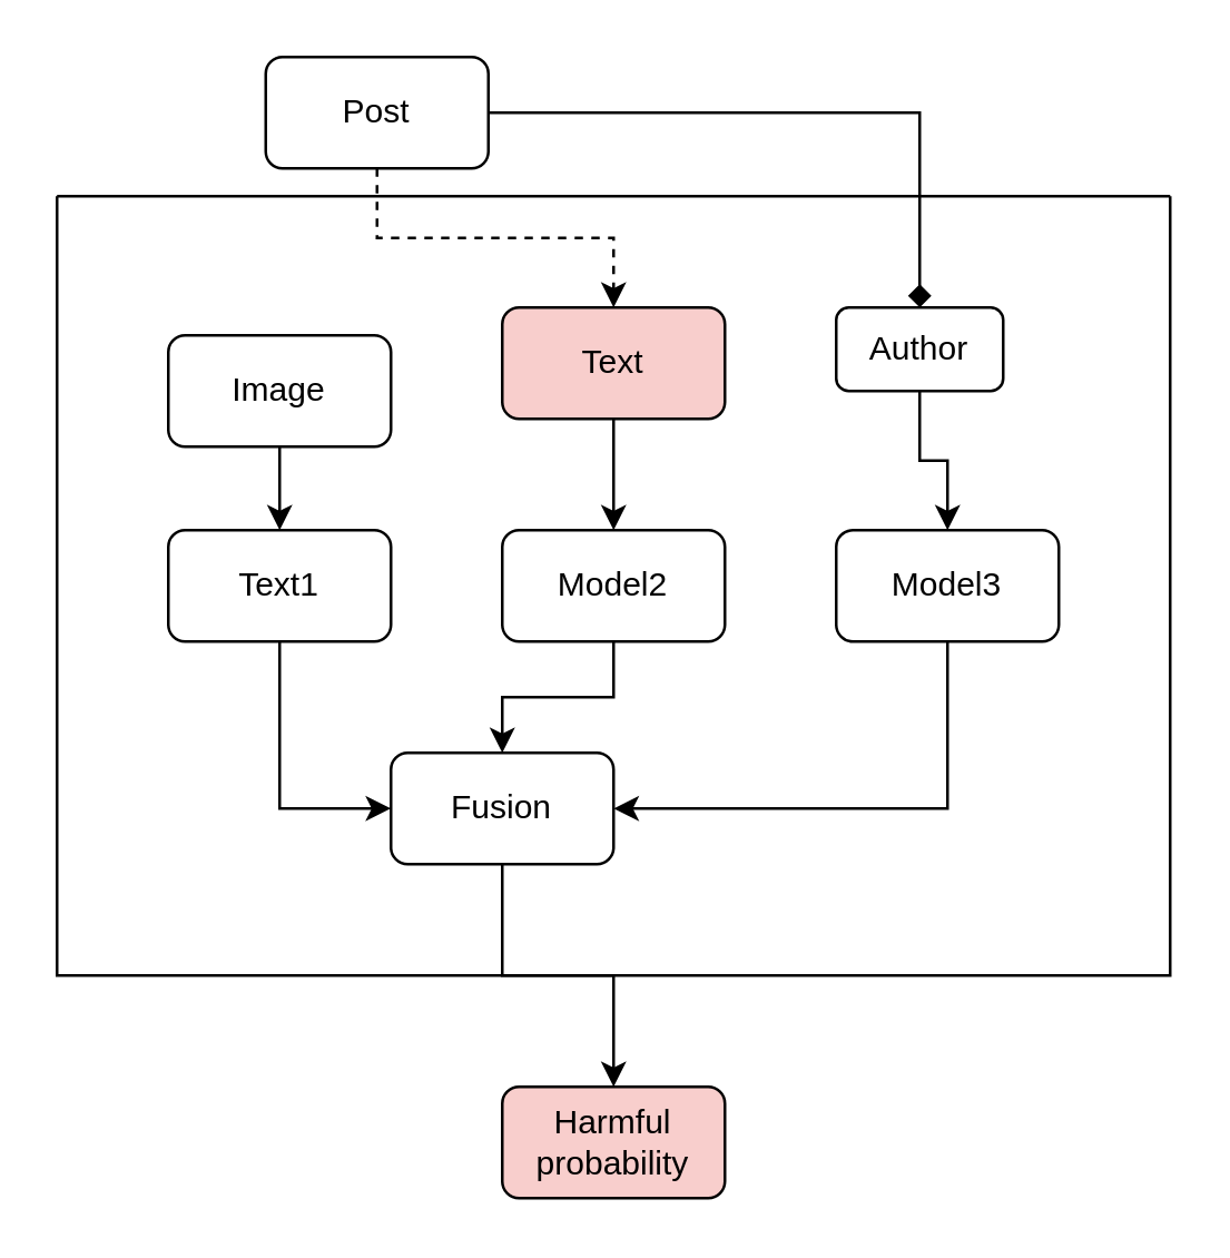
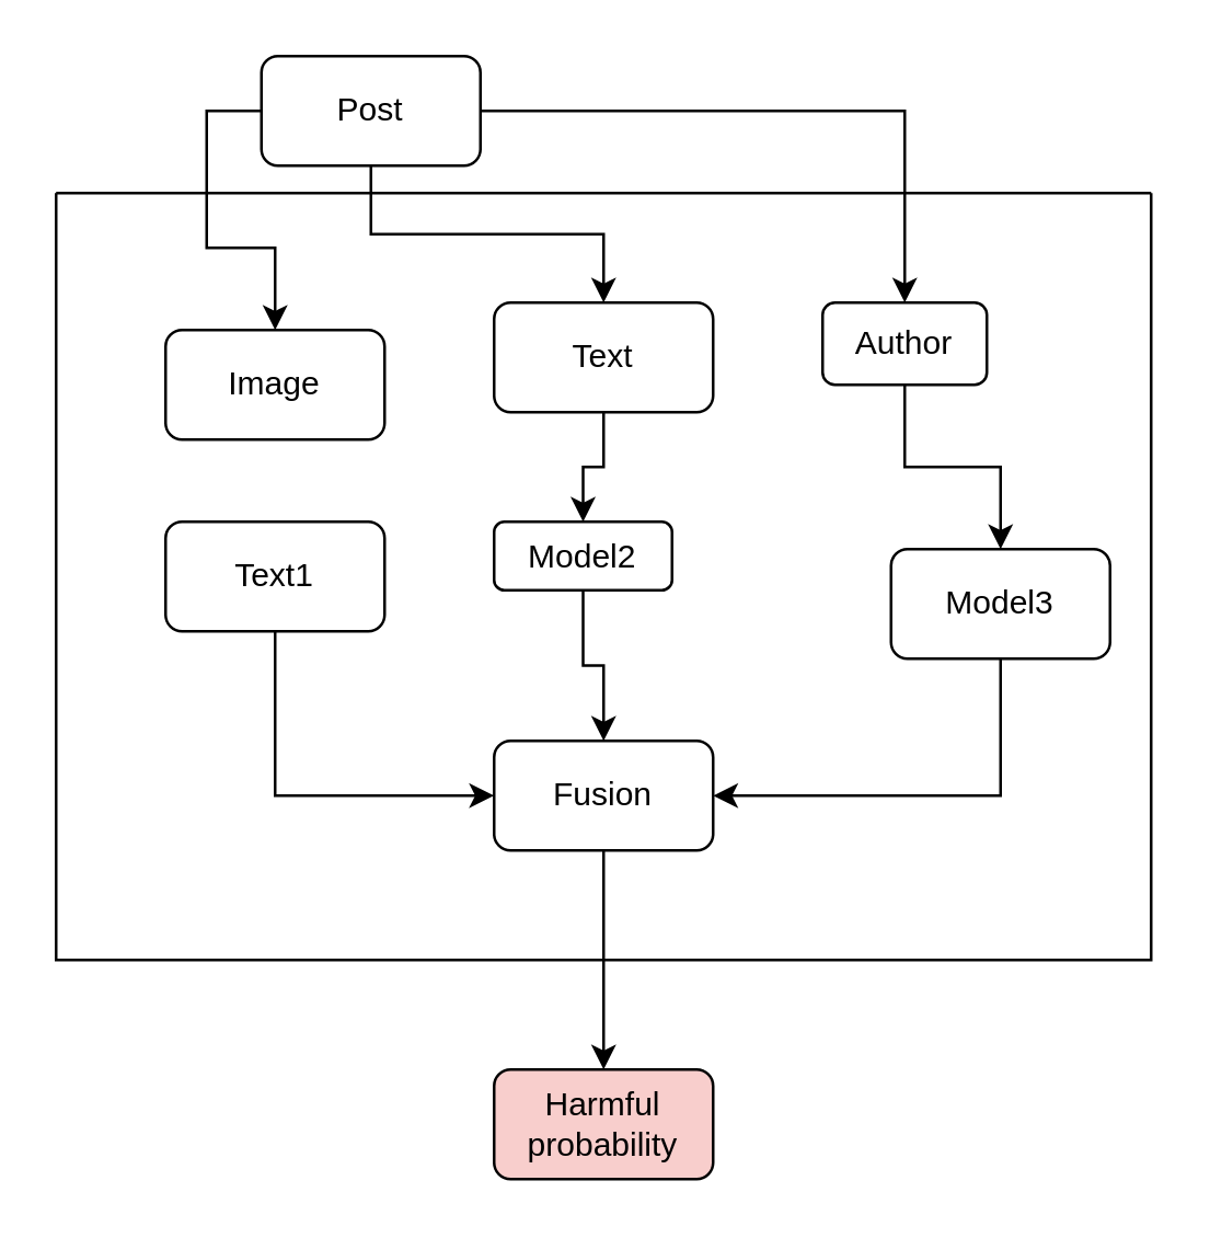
+ <mxCell id="2" style="edgeStyle=orthogonalEdgeStyle;rounded=0;orthogonalLoop=1;jettySize=auto;html=1;exitX=0;exitY=0.5;exitDx=0;exitDy=0;entryX=0.5;entryY=0;entryDx=0;entryDy=0;" parent="1" source="5" target="14" edge="1"><mxGeometry relative="1" as="geometry" /></mxCell>
- <mxCell id="4" style="edgeStyle=orthogonalEdgeStyle;rounded=0;orthogonalLoop=1;jettySize=auto;html=1;exitX=0.5;exitY=1;exitDx=0;exitDy=0;dashed=1;" parent="1" source="5" target="16" edge="1"><mxGeometry relative="1" as="geometry" /></mxCell>
+ <mxCell id="4" style="edgeStyle=orthogonalEdgeStyle;rounded=0;orthogonalLoop=1;jettySize=auto;html=1;exitX=0.5;exitY=1;exitDx=0;exitDy=0;" parent="1" source="5" target="16" edge="1"><mxGeometry relative="1" as="geometry" /></mxCell>
- <mxCell id="3" style="edgeStyle=orthogonalEdgeStyle;rounded=0;orthogonalLoop=1;jettySize=auto;html=1;exitX=1;exitY=0.5;exitDx=0;exitDy=0;endArrow=diamond;" parent="1" source="5" target="18" edge="1"><mxGeometry relative="1" as="geometry" /></mxCell>
+ <mxCell id="3" style="edgeStyle=orthogonalEdgeStyle;rounded=0;orthogonalLoop=1;jettySize=auto;html=1;exitX=1;exitY=0.5;exitDx=0;exitDy=0;" parent="1" source="5" target="18" edge="1"><mxGeometry relative="1" as="geometry" /></mxCell>
- <mxCell id="16" value="Text" style="rounded=1;whiteSpace=wrap;html=1;fillColor=#f8cecc;" parent="6" vertex="1"><mxGeometry x="160" y="40" width="80" height="40" as="geometry" /></mxCell>
+ <mxCell id="16" value="Text" style="rounded=1;whiteSpace=wrap;html=1;" parent="6" vertex="1"><mxGeometry x="160" y="40" width="80" height="40" as="geometry" /></mxCell>
- <mxCell id="15" style="edgeStyle=orthogonalEdgeStyle;rounded=0;orthogonalLoop=1;jettySize=auto;html=1;exitX=0.5;exitY=1;exitDx=0;exitDy=0;entryX=0.5;entryY=0;entryDx=0;entryDy=0;" parent="6" source="14" target="8" edge="1"><mxGeometry relative="1" as="geometry" /></mxCell>
- <mxCell id="10" value="Model2" style="rounded=1;whiteSpace=wrap;html=1;" parent="6" vertex="1"><mxGeometry x="160" y="120" width="80" height="40" as="geometry" /></mxCell>
+ <mxCell id="10" value="Model2" style="rounded=1;whiteSpace=wrap;html=1;" parent="6" vertex="1"><mxGeometry x="160" y="120" width="65" height="25" as="geometry" /></mxCell>
- <mxCell id="12" value="Model3" style="rounded=1;whiteSpace=wrap;html=1;" parent="6" vertex="1"><mxGeometry x="280" y="120" width="80" height="40" as="geometry" /></mxCell>
+ <mxCell id="12" value="Model3" style="rounded=1;whiteSpace=wrap;html=1;" parent="6" vertex="1"><mxGeometry x="305" y="130" width="80" height="40" as="geometry" /></mxCell>
- <mxCell id="13" value="Fusion" style="rounded=1;whiteSpace=wrap;html=1;" parent="6" vertex="1"><mxGeometry x="120" y="200" width="80" height="40" as="geometry" /></mxCell>
+ <mxCell id="13" value="Fusion" style="rounded=1;whiteSpace=wrap;html=1;" parent="6" vertex="1"><mxGeometry x="160" y="200" width="80" height="40" as="geometry" /></mxCell>
